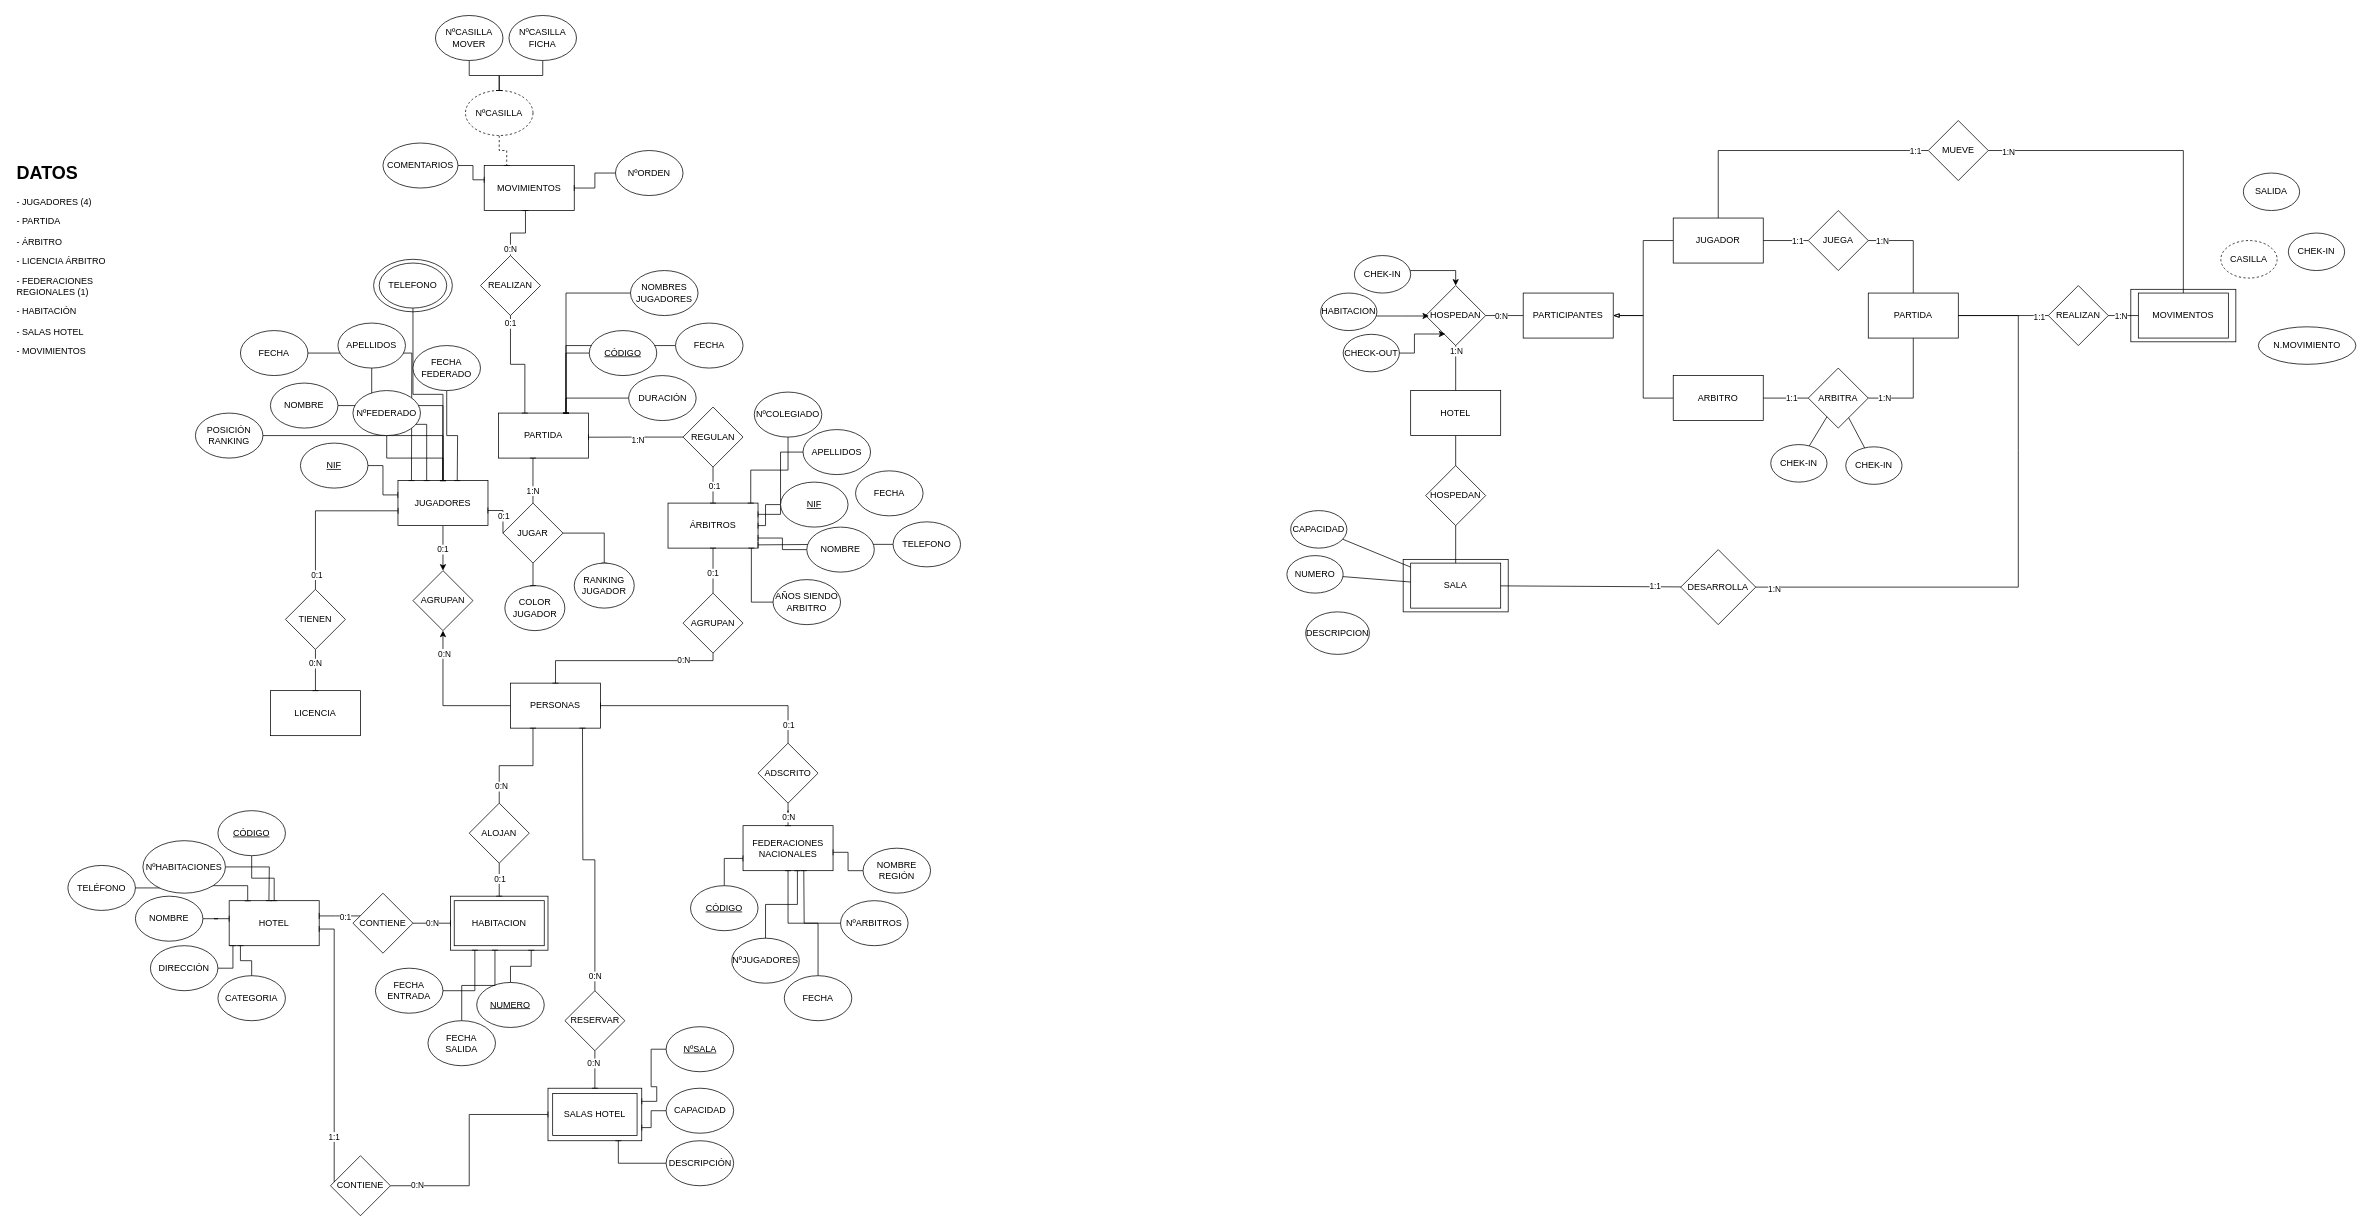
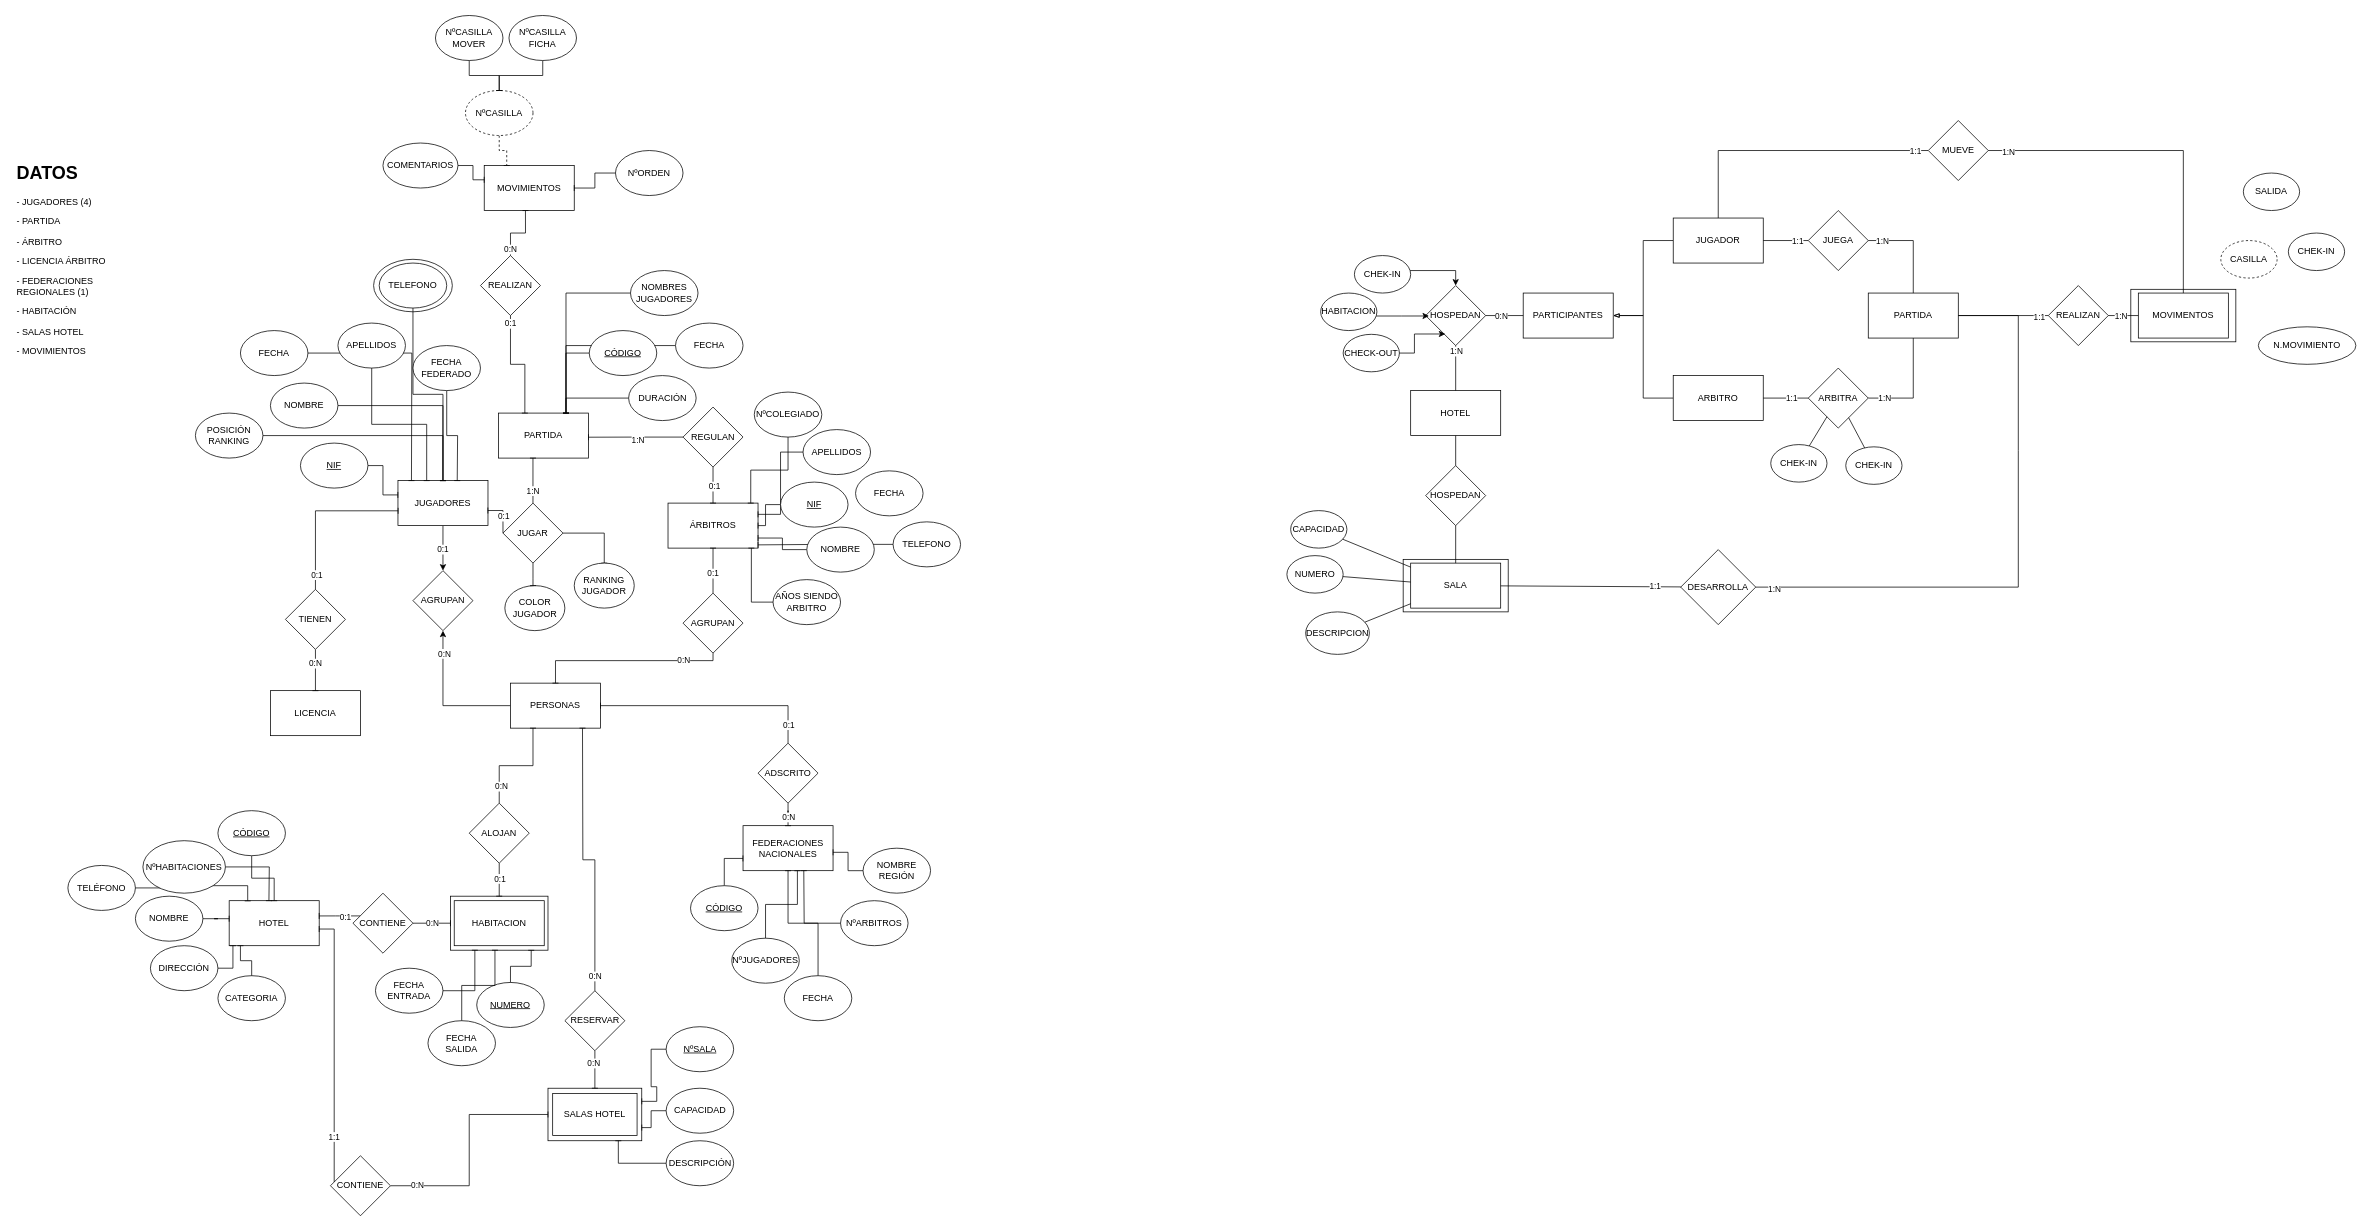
- <mxCell id="54" value="NºFEDERADO" style="ellipse;whiteSpace=wrap;html=1;" parent="1" vertex="1"><mxGeometry x="470" y="520" width="90" height="60" as="geometry" /></mxCell>
- <mxCell id="45" style="edgeStyle=orthogonalEdgeStyle;rounded=0;orthogonalLoop=1;jettySize=auto;html=1;endArrow=baseDash;endFill=0;" parent="1" source="54" target="10" edge="1"><mxGeometry relative="1" as="geometry" /></mxCell>
+ <mxCell id="184" value="" style="endArrow=none;html=1;rounded=0;" edge="1" parent="1" source="177" target="182"><mxGeometry width="50" height="50" relative="1" as="geometry"><mxPoint x="1820" y="620" as="sourcePoint" /><mxPoint x="1870" y="570" as="targetPoint" /></mxGeometry></mxCell>
